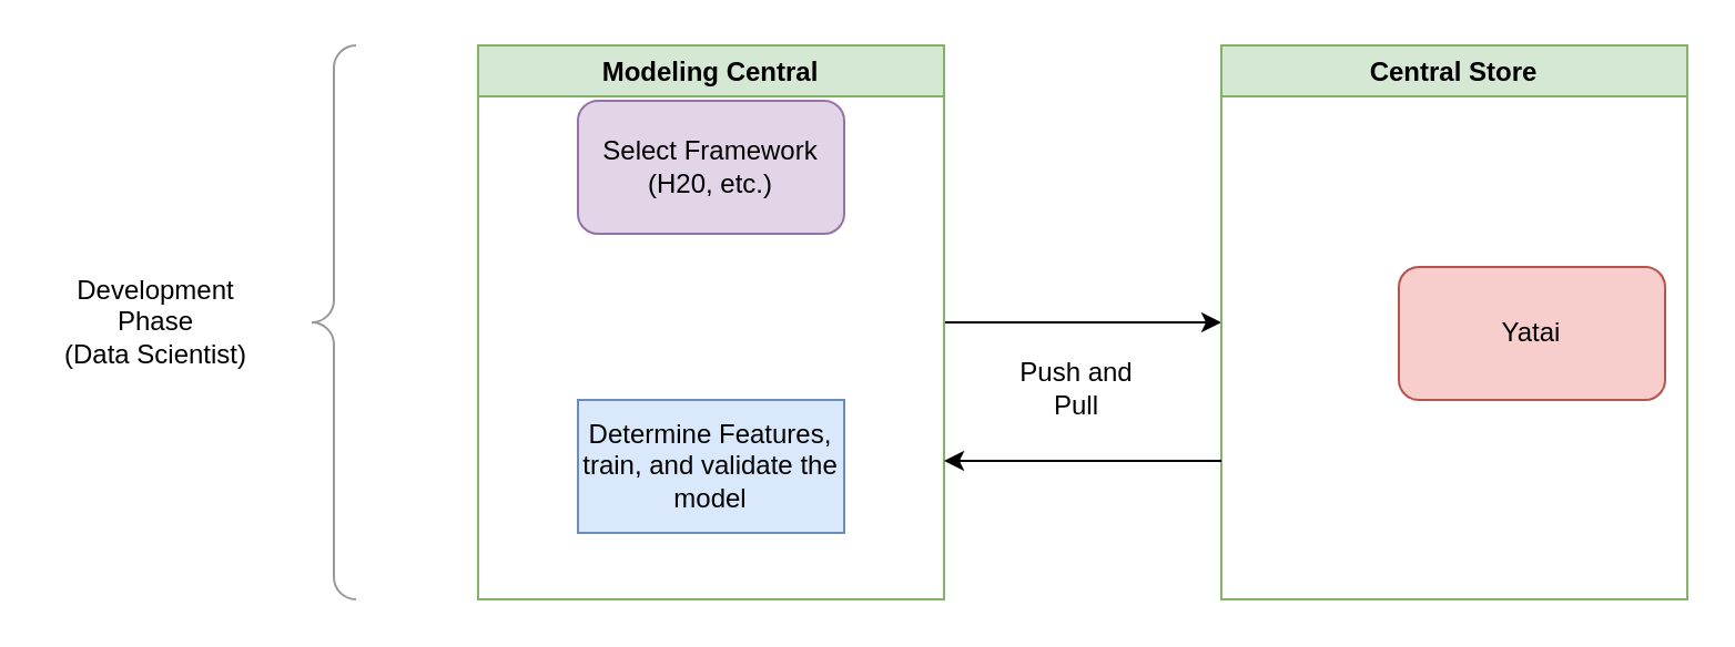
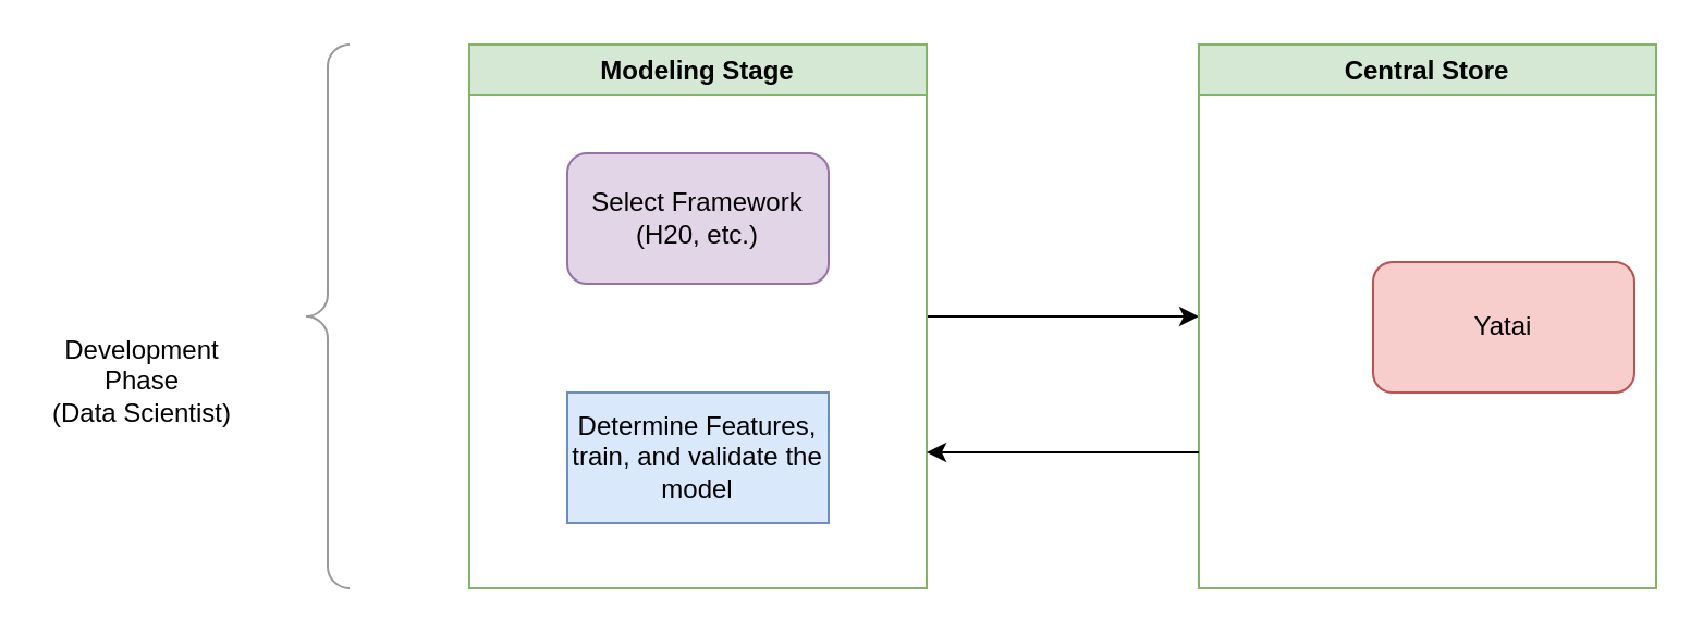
- <mxCell id="3" value="Modeling Central" style="swimlane;fillColor=#d5e8d4;strokeColor=#82b366;" vertex="1" parent="1"><mxGeometry x="215" y="20" width="210" height="250" as="geometry" /></mxCell>
+ <mxCell id="3" value="Modeling Stage" style="swimlane;fillColor=#d5e8d4;strokeColor=#82b366;" vertex="1" parent="1"><mxGeometry x="215" y="20" width="210" height="250" as="geometry" /></mxCell>
- <mxCell id="4" value="Select Framework&lt;br&gt;(H20, etc.)" style="rounded=1;whiteSpace=wrap;html=1;fillColor=#e1d5e7;strokeColor=#9673a6;" vertex="1" parent="3"><mxGeometry x="45" y="25" width="120" height="60" as="geometry" /></mxCell>
+ <mxCell id="4" value="Select Framework&lt;br&gt;(H20, etc.)" style="rounded=1;whiteSpace=wrap;html=1;fillColor=#e1d5e7;strokeColor=#9673a6;" vertex="1" parent="3"><mxGeometry x="45" y="50" width="120" height="60" as="geometry" /></mxCell>
- <mxCell id="7" value="Development Phase&lt;br&gt;(Data Scientist)" style="text;html=1;strokeColor=none;fillColor=none;align=center;verticalAlign=middle;whiteSpace=wrap;rounded=0;" vertex="1" parent="1"><mxGeometry x="20" y="130" width="100" height="30" as="geometry" /></mxCell>
+ <mxCell id="7" value="Development Phase&lt;br&gt;(Data Scientist)" style="text;html=1;strokeColor=none;fillColor=none;align=center;verticalAlign=middle;whiteSpace=wrap;rounded=0;" vertex="1" parent="1"><mxGeometry x="15" y="160" width="100" height="30" as="geometry" /></mxCell>
- <mxCell id="11" value="Push and Pull" style="text;html=1;strokeColor=none;fillColor=none;align=center;verticalAlign=middle;whiteSpace=wrap;rounded=0;" vertex="1" parent="1"><mxGeometry x="455" y="160" width="60" height="30" as="geometry" /></mxCell>
